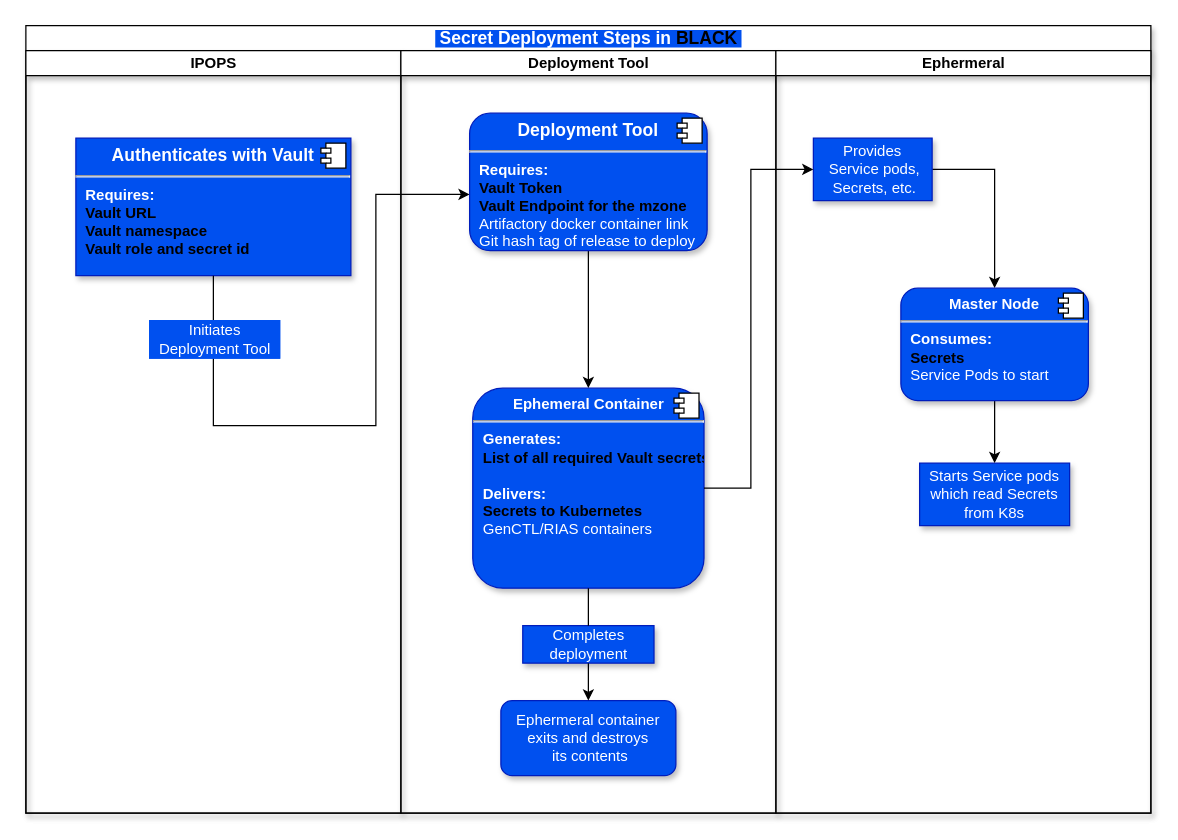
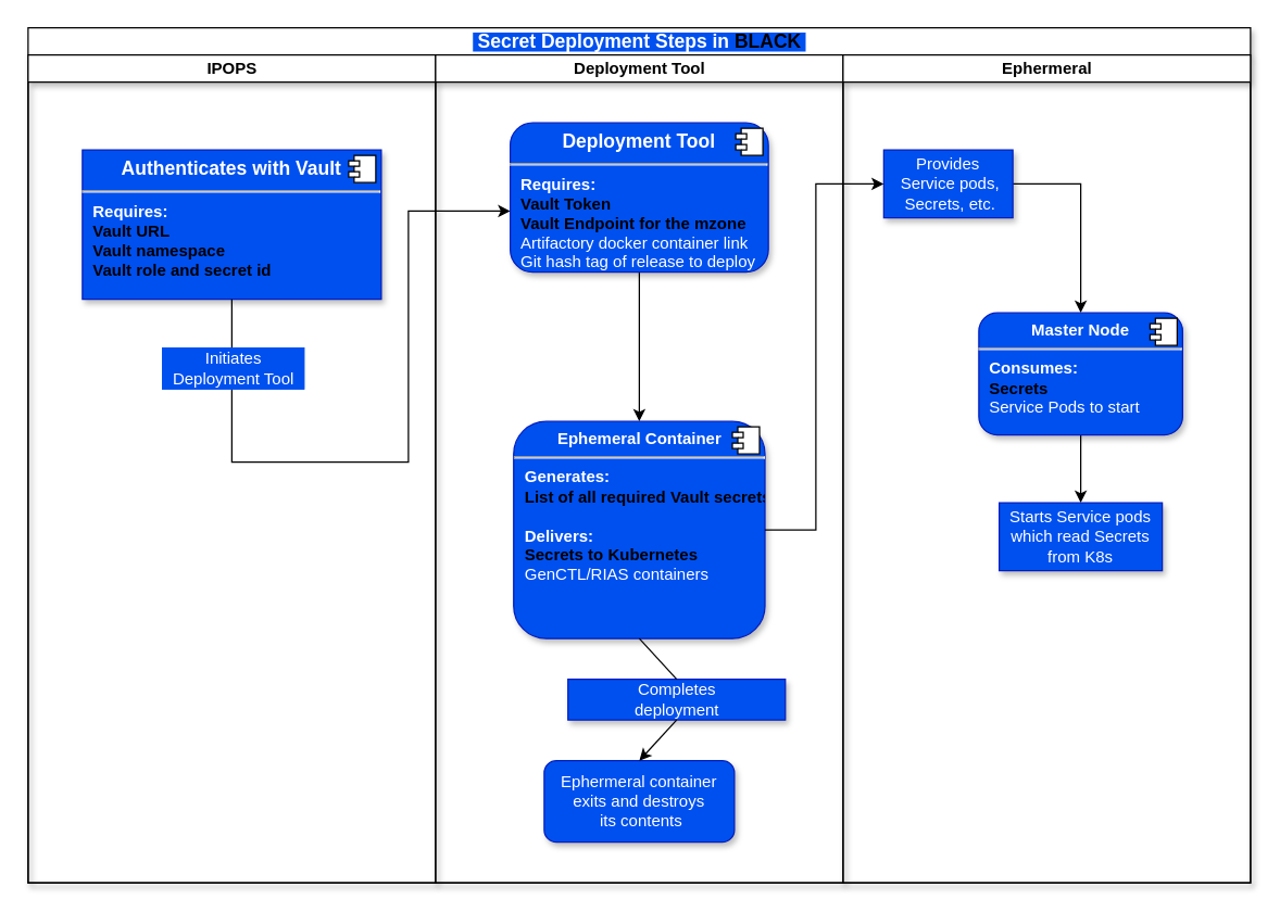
- <mxCell id="10" value="Completes &lt;br&gt;deployment" style="text;html=1;strokeColor=#001DBC;fillColor=#0050ef;align=center;verticalAlign=middle;whiteSpace=wrap;rounded=0;shadow=1;glass=0;comic=0;fontFamily=Helvetica;fontColor=#ffffff;" parent="8" vertex="1"><mxGeometry x="97.5" y="460" width="105" height="30" as="geometry" /></mxCell>
+ <mxCell id="10" value="Completes &lt;br&gt;deployment" style="text;html=1;strokeColor=#001DBC;fillColor=#0050ef;align=center;verticalAlign=middle;whiteSpace=wrap;rounded=0;shadow=1;glass=0;comic=0;fontFamily=Helvetica;fontColor=#ffffff;" parent="8" vertex="1"><mxGeometry x="97.5" y="460" width="160" height="30" as="geometry" /></mxCell>
